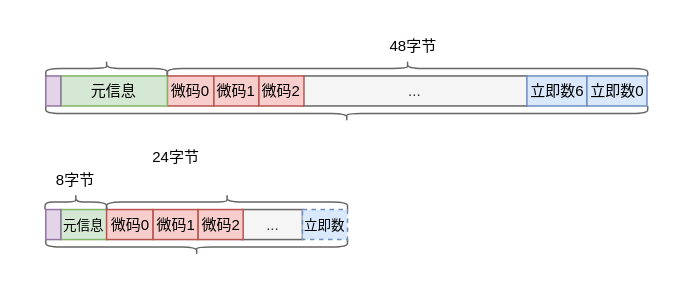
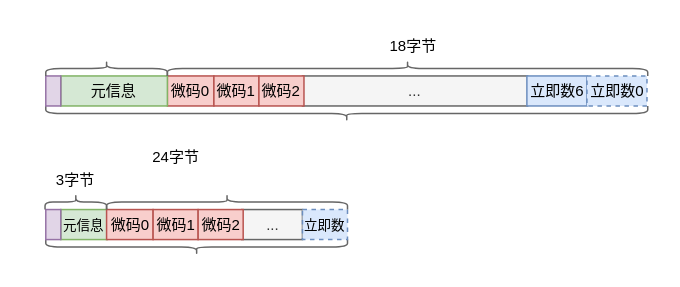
- <mxCell id="15" value="&lt;font style=&quot;font-size: 10px;&quot;&gt;48字节&lt;/font&gt;" style="text;html=1;strokeColor=none;fillColor=none;align=center;verticalAlign=middle;whiteSpace=wrap;rounded=0;" vertex="1" parent="1"><mxGeometry x="245" y="20" width="60" height="20" as="geometry" /></mxCell>
+ <mxCell id="15" value="&lt;font style=&quot;font-size: 10px;&quot;&gt;18字节&lt;/font&gt;" style="text;html=1;strokeColor=none;fillColor=none;align=center;verticalAlign=middle;whiteSpace=wrap;rounded=0;" vertex="1" parent="1"><mxGeometry x="245" y="20" width="60" height="20" as="geometry" /></mxCell>
- <mxCell id="7" value="&lt;font style=&quot;font-size: 10px;&quot; face=&quot;Helvetica&quot;&gt;立即数0&lt;/font&gt;" style="rounded=0;whiteSpace=wrap;html=1;fontFamily=mono;fillColor=#dae8fc;strokeColor=#6c8ebf;gradientDirection=west;" vertex="1" parent="1"><mxGeometry x="390.5" y="50" width="40" height="20" as="geometry" /></mxCell>
+ <mxCell id="7" value="&lt;font style=&quot;font-size: 10px;&quot; face=&quot;Helvetica&quot;&gt;立即数0&lt;/font&gt;" style="rounded=0;whiteSpace=wrap;html=1;fontFamily=mono;fillColor=#dae8fc;strokeColor=#6c8ebf;gradientDirection=west;dashed=1;" vertex="1" parent="1"><mxGeometry x="390.5" y="50" width="40" height="20" as="geometry" /></mxCell>
- <mxCell id="24" value="&lt;font style=&quot;font-size: 10px;&quot;&gt;8字节&lt;/font&gt;" style="text;html=1;strokeColor=none;fillColor=none;align=center;verticalAlign=middle;whiteSpace=wrap;rounded=0;" vertex="1" parent="1"><mxGeometry x="20" y="109" width="60" height="20" as="geometry" /></mxCell>
+ <mxCell id="24" value="&lt;font style=&quot;font-size: 10px;&quot;&gt;3字节&lt;/font&gt;" style="text;html=1;strokeColor=none;fillColor=none;align=center;verticalAlign=middle;whiteSpace=wrap;rounded=0;" vertex="1" parent="1"><mxGeometry x="20" y="109" width="60" height="20" as="geometry" /></mxCell>
